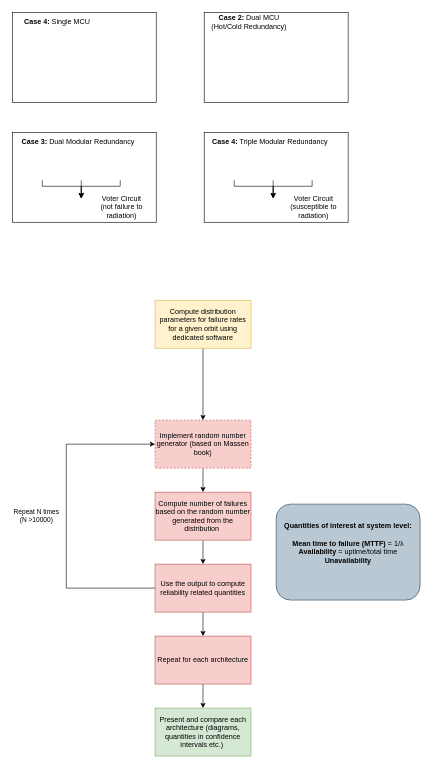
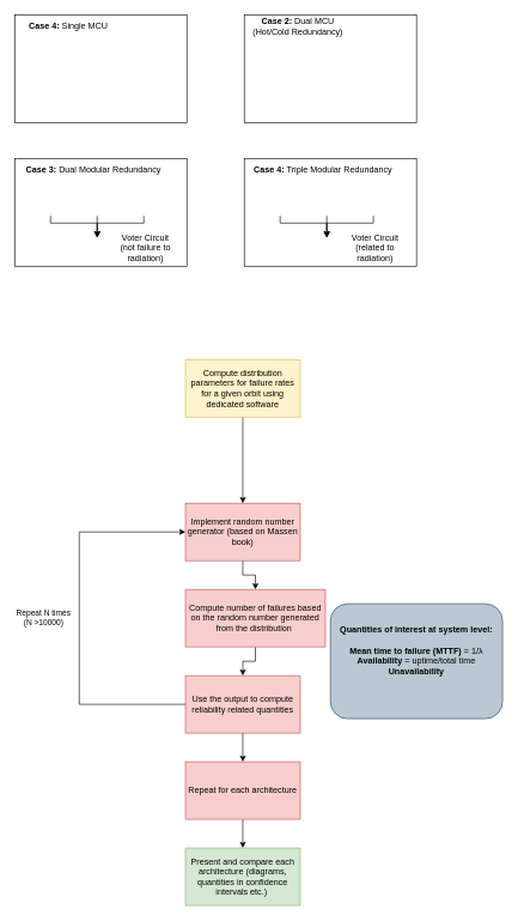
- <mxCell id="40" value="Voter Circuit&lt;br&gt;(susceptible to radiation)" style="text;html=1;strokeColor=none;fillColor=none;align=center;verticalAlign=middle;whiteSpace=wrap;rounded=0;" vertex="1" parent="1"><mxGeometry x="475" y="335" width="95" height="20" as="geometry" /></mxCell>
+ <mxCell id="40" value="Voter Circuit&lt;br&gt;(related to radiation)" style="text;html=1;strokeColor=none;fillColor=none;align=center;verticalAlign=middle;whiteSpace=wrap;rounded=0;" vertex="1" parent="1"><mxGeometry x="475" y="335" width="95" height="20" as="geometry" /></mxCell>
- <mxCell id="22" value="Implement random number generator (based on Massen book)" style="rounded=0;whiteSpace=wrap;html=1;fillColor=#f8cecc;strokeColor=#b85450;dashed=1;" vertex="1" parent="1"><mxGeometry x="258" y="700" width="160" height="80" as="geometry" /></mxCell>
+ <mxCell id="22" value="Implement random number generator (based on Massen book)" style="rounded=0;whiteSpace=wrap;html=1;fillColor=#f8cecc;strokeColor=#b85450;" vertex="1" parent="1"><mxGeometry x="258" y="700" width="160" height="80" as="geometry" /></mxCell>
- <mxCell id="31" value="Compute number of failures based on the random number generated from the distribution&amp;nbsp;" style="rounded=0;whiteSpace=wrap;html=1;fillColor=#f8cecc;strokeColor=#b85450;" vertex="1" parent="1"><mxGeometry x="258" y="820" width="160" height="80" as="geometry" /></mxCell>
+ <mxCell id="31" value="Compute number of failures based on the random number generated from the distribution&amp;nbsp;" style="rounded=0;whiteSpace=wrap;html=1;fillColor=#f8cecc;strokeColor=#b85450;" vertex="1" parent="1"><mxGeometry x="258" y="820" width="195" height="80" as="geometry" /></mxCell>
